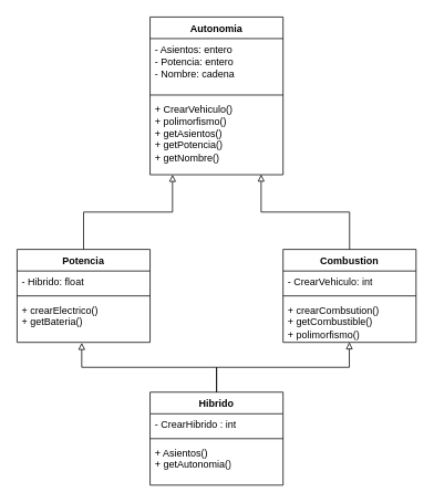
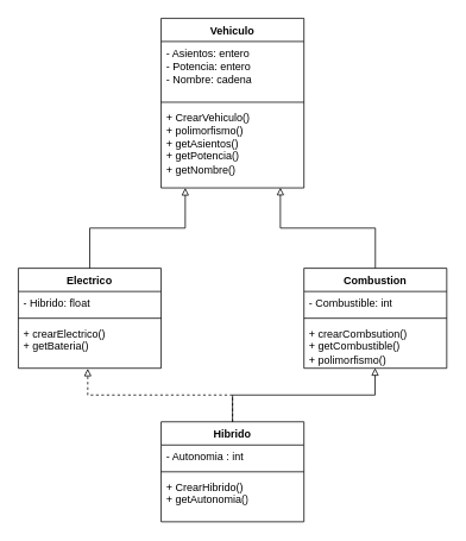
- <mxCell id="2" value="Autonomia" style="swimlane;fontStyle=1;align=center;verticalAlign=top;childLayout=stackLayout;horizontal=1;startSize=26;horizontalStack=0;resizeParent=1;resizeParentMax=0;resizeLast=0;collapsible=1;marginBottom=0;whiteSpace=wrap;html=1;" vertex="1" parent="1"><mxGeometry x="180" y="20" width="160" height="190" as="geometry" /></mxCell>
+ <mxCell id="2" value="Vehiculo" style="swimlane;fontStyle=1;align=center;verticalAlign=top;childLayout=stackLayout;horizontal=1;startSize=26;horizontalStack=0;resizeParent=1;resizeParentMax=0;resizeLast=0;collapsible=1;marginBottom=0;whiteSpace=wrap;html=1;" vertex="1" parent="1"><mxGeometry x="180" y="20" width="160" height="190" as="geometry" /></mxCell>
- <mxCell id="6" value="Potencia" style="swimlane;fontStyle=1;align=center;verticalAlign=top;childLayout=stackLayout;horizontal=1;startSize=26;horizontalStack=0;resizeParent=1;resizeParentMax=0;resizeLast=0;collapsible=1;marginBottom=0;whiteSpace=wrap;html=1;" vertex="1" parent="1"><mxGeometry x="20" y="300" width="160" height="112" as="geometry" /></mxCell>
+ <mxCell id="6" value="Electrico" style="swimlane;fontStyle=1;align=center;verticalAlign=top;childLayout=stackLayout;horizontal=1;startSize=26;horizontalStack=0;resizeParent=1;resizeParentMax=0;resizeLast=0;collapsible=1;marginBottom=0;whiteSpace=wrap;html=1;" vertex="1" parent="1"><mxGeometry x="20" y="300" width="160" height="112" as="geometry" /></mxCell>
- <mxCell id="12" value="- CrearVehiculo: int" style="text;strokeColor=none;fillColor=none;align=left;verticalAlign=top;spacingLeft=4;spacingRight=4;overflow=hidden;rotatable=0;points=[[0,0.5],[1,0.5]];portConstraint=eastwest;whiteSpace=wrap;html=1;" vertex="1" parent="11"><mxGeometry y="26" width="160" height="26" as="geometry" /></mxCell>
+ <mxCell id="12" value="- Combustible: int" style="text;strokeColor=none;fillColor=none;align=left;verticalAlign=top;spacingLeft=4;spacingRight=4;overflow=hidden;rotatable=0;points=[[0,0.5],[1,0.5]];portConstraint=eastwest;whiteSpace=wrap;html=1;" vertex="1" parent="11"><mxGeometry y="26" width="160" height="26" as="geometry" /></mxCell>
- <mxCell id="21" style="edgeStyle=orthogonalEdgeStyle;rounded=0;orthogonalLoop=1;jettySize=auto;html=1;entryX=0.486;entryY=1.009;entryDx=0;entryDy=0;entryPerimeter=0;endArrow=block;endFill=0;" edge="1" parent="1" source="16" target="9"><mxGeometry relative="1" as="geometry" /></mxCell>
+ <mxCell id="21" style="edgeStyle=orthogonalEdgeStyle;rounded=0;orthogonalLoop=1;jettySize=auto;html=1;entryX=0.486;entryY=1.009;entryDx=0;entryDy=0;entryPerimeter=0;endArrow=block;endFill=0;dashed=1;" edge="1" parent="1" source="16" target="9"><mxGeometry relative="1" as="geometry" /></mxCell>
- <mxCell id="17" value="- CrearHibrido : int" style="text;strokeColor=none;fillColor=none;align=left;verticalAlign=top;spacingLeft=4;spacingRight=4;overflow=hidden;rotatable=0;points=[[0,0.5],[1,0.5]];portConstraint=eastwest;whiteSpace=wrap;html=1;" vertex="1" parent="16"><mxGeometry y="26" width="160" height="26" as="geometry" /></mxCell>
+ <mxCell id="17" value="- Autonomia : int" style="text;strokeColor=none;fillColor=none;align=left;verticalAlign=top;spacingLeft=4;spacingRight=4;overflow=hidden;rotatable=0;points=[[0,0.5],[1,0.5]];portConstraint=eastwest;whiteSpace=wrap;html=1;" vertex="1" parent="16"><mxGeometry y="26" width="160" height="26" as="geometry" /></mxCell>
- <mxCell id="19" value="+ Asientos()&lt;div&gt;+ getAutonomia()&lt;/div&gt;" style="text;strokeColor=none;fillColor=none;align=left;verticalAlign=top;spacingLeft=4;spacingRight=4;overflow=hidden;rotatable=0;points=[[0,0.5],[1,0.5]];portConstraint=eastwest;whiteSpace=wrap;html=1;" vertex="1" parent="16"><mxGeometry y="60" width="160" height="52" as="geometry" /></mxCell>
+ <mxCell id="19" value="+ CrearHibrido()&lt;div&gt;+ getAutonomia()&lt;/div&gt;" style="text;strokeColor=none;fillColor=none;align=left;verticalAlign=top;spacingLeft=4;spacingRight=4;overflow=hidden;rotatable=0;points=[[0,0.5],[1,0.5]];portConstraint=eastwest;whiteSpace=wrap;html=1;" vertex="1" parent="16"><mxGeometry y="60" width="160" height="52" as="geometry" /></mxCell>
